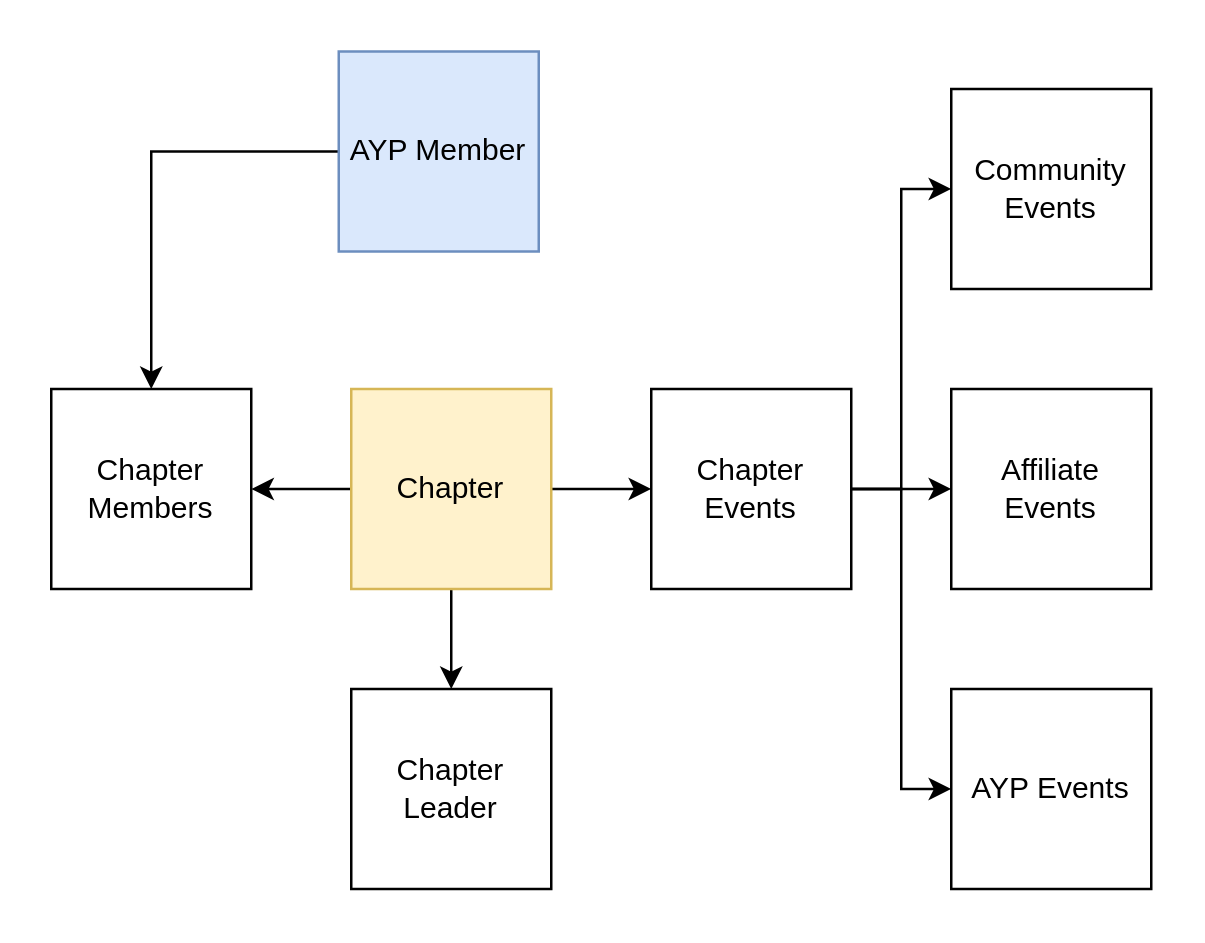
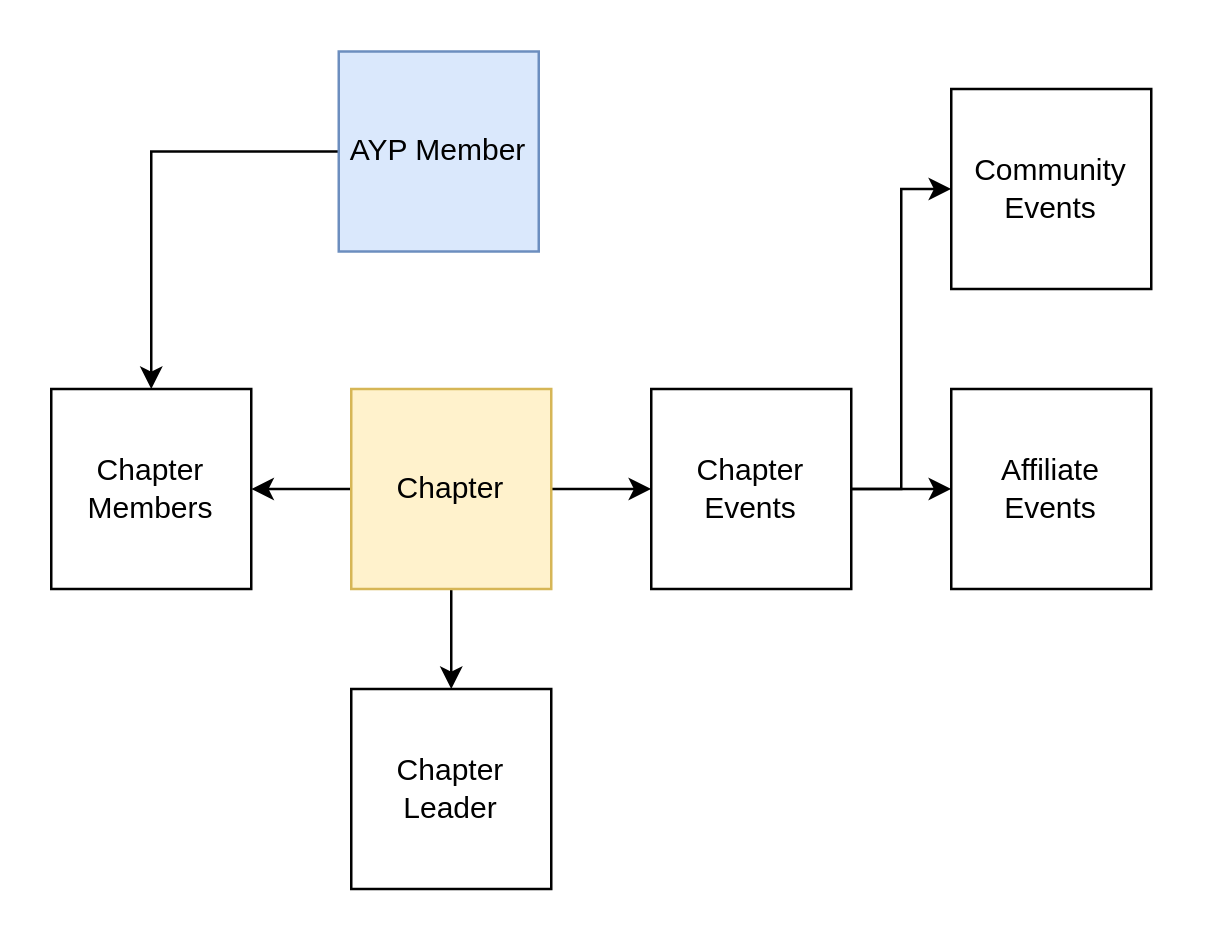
- <mxCell id="10" style="edgeStyle=orthogonalEdgeStyle;rounded=0;orthogonalLoop=1;jettySize=auto;html=1;entryX=0;entryY=0.5;entryDx=0;entryDy=0;" edge="1" parent="1" source="11" target="14"><mxGeometry relative="1" as="geometry" /></mxCell>
- <mxCell id="14" value="AYP Events" style="whiteSpace=wrap;html=1;aspect=fixed;" vertex="1" parent="1"><mxGeometry x="380" y="275" width="80" height="80" as="geometry" /></mxCell>
